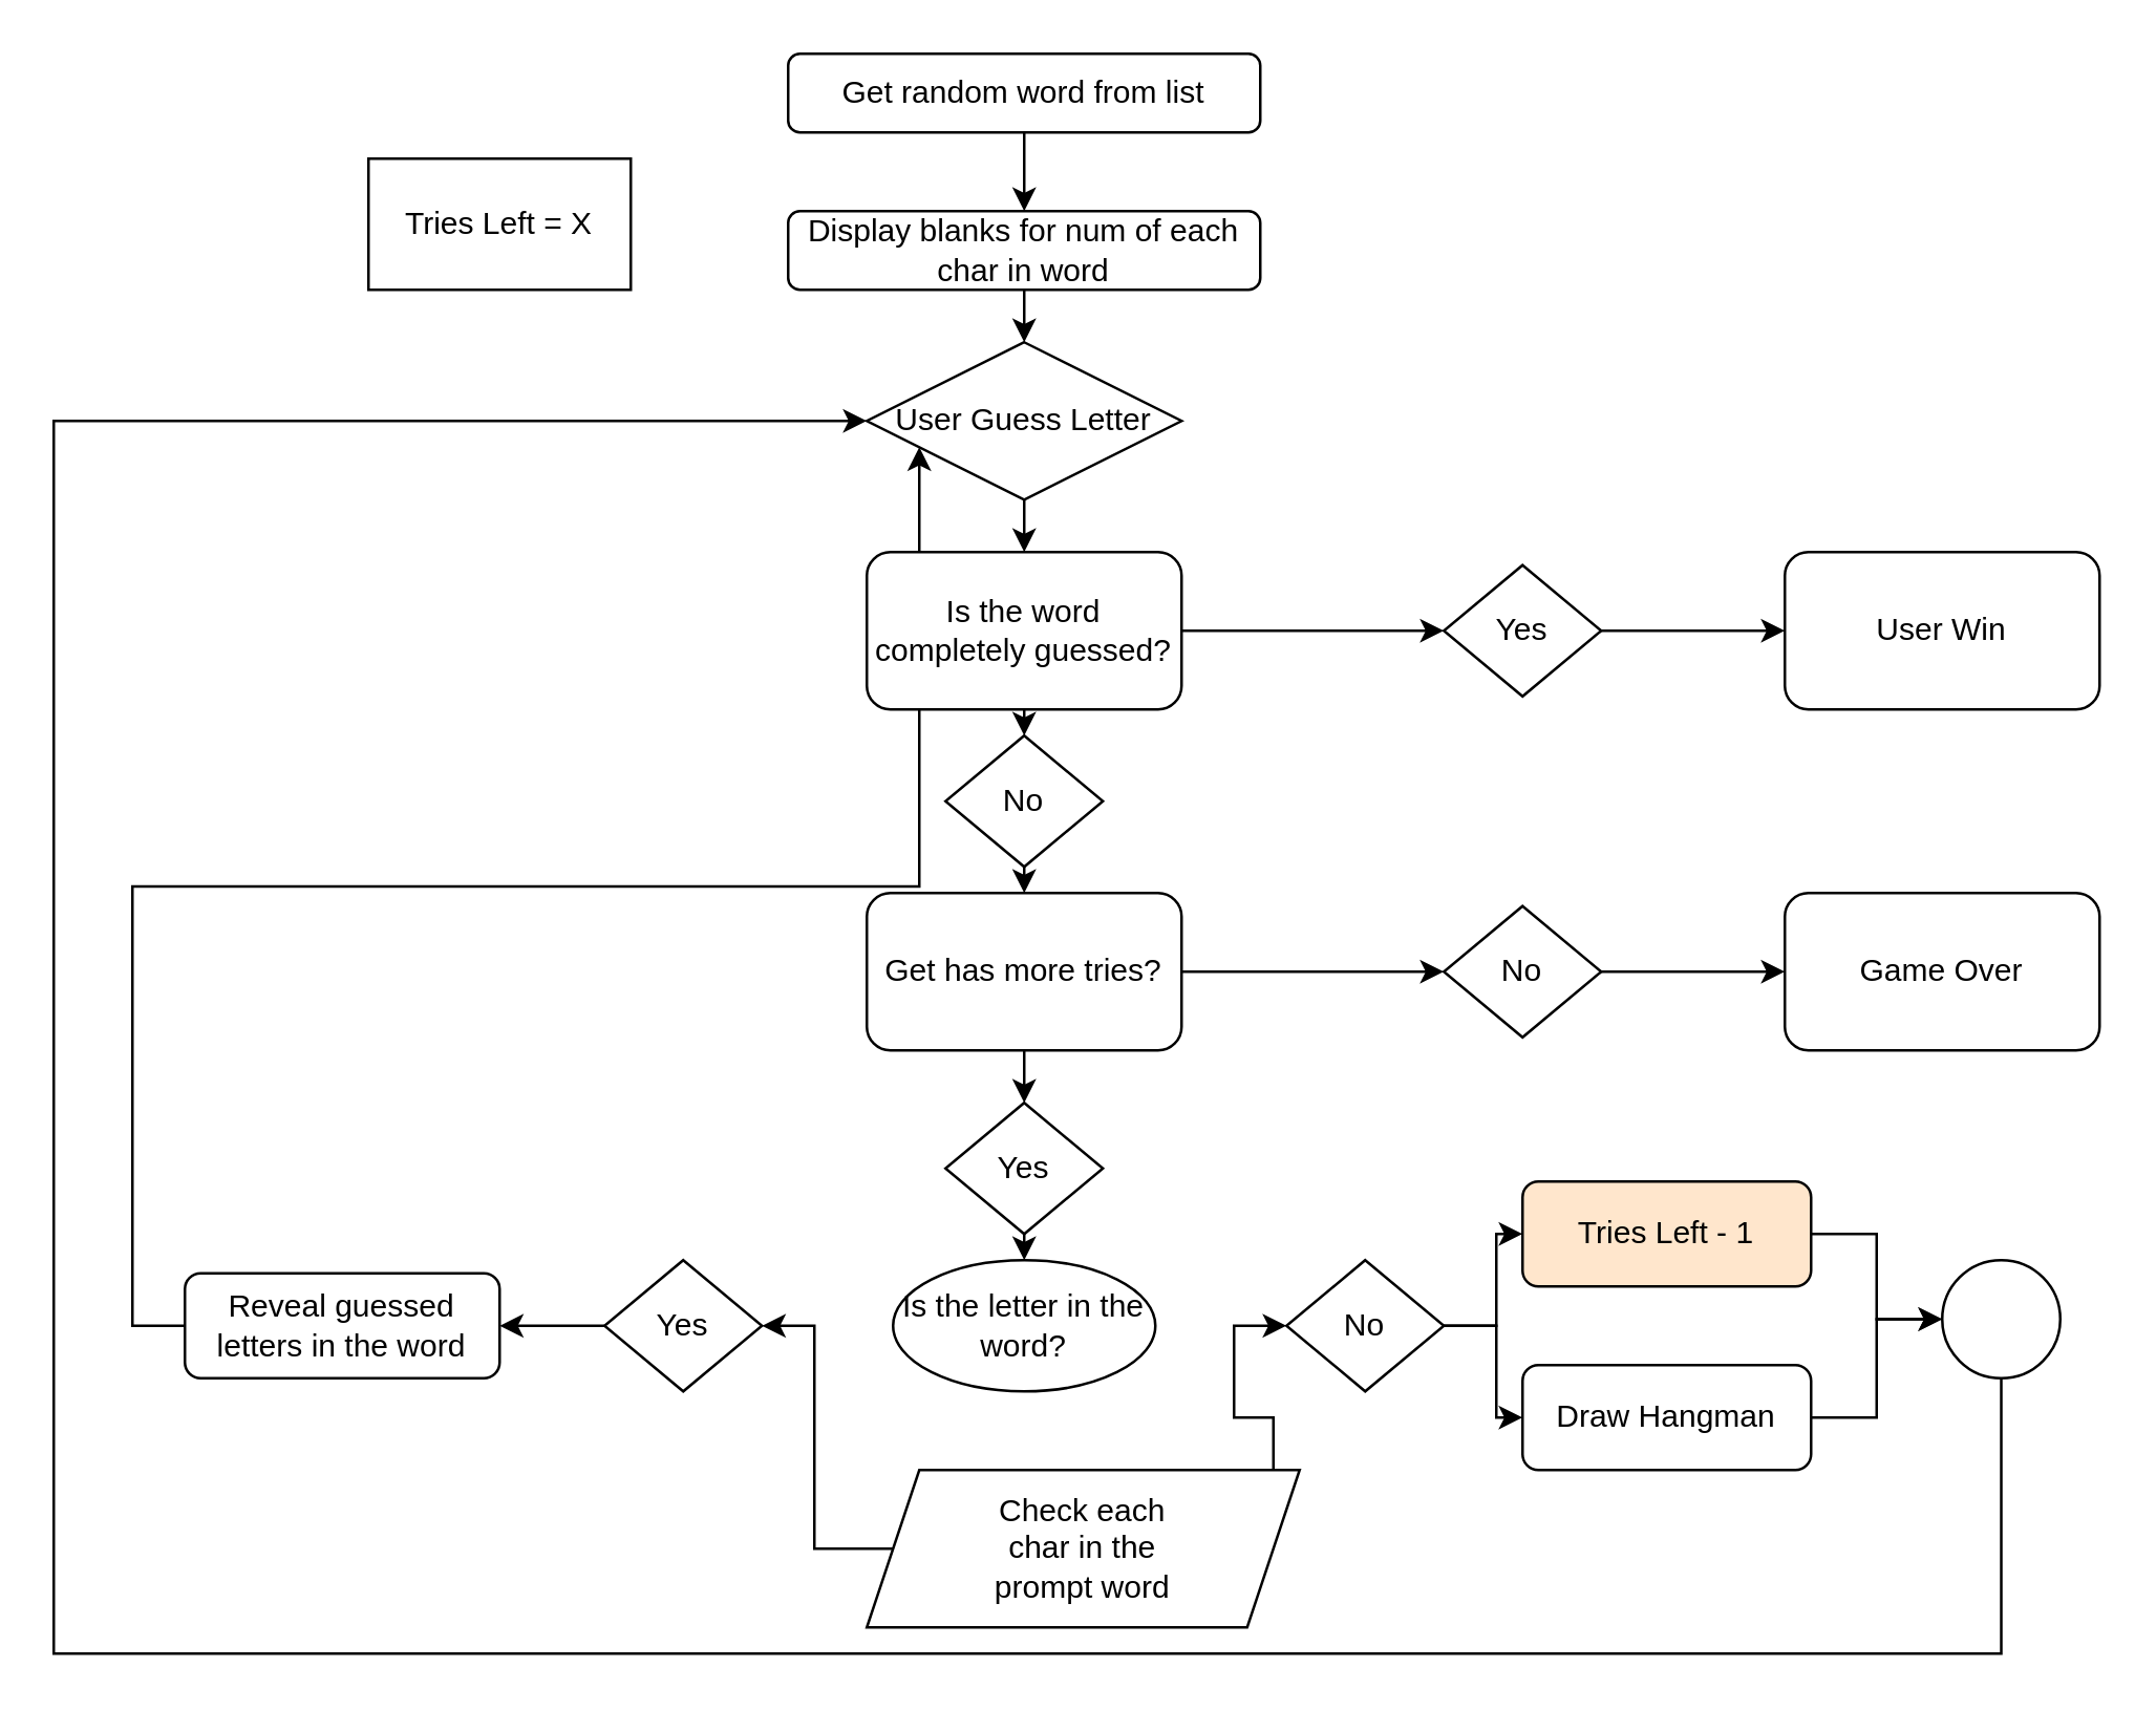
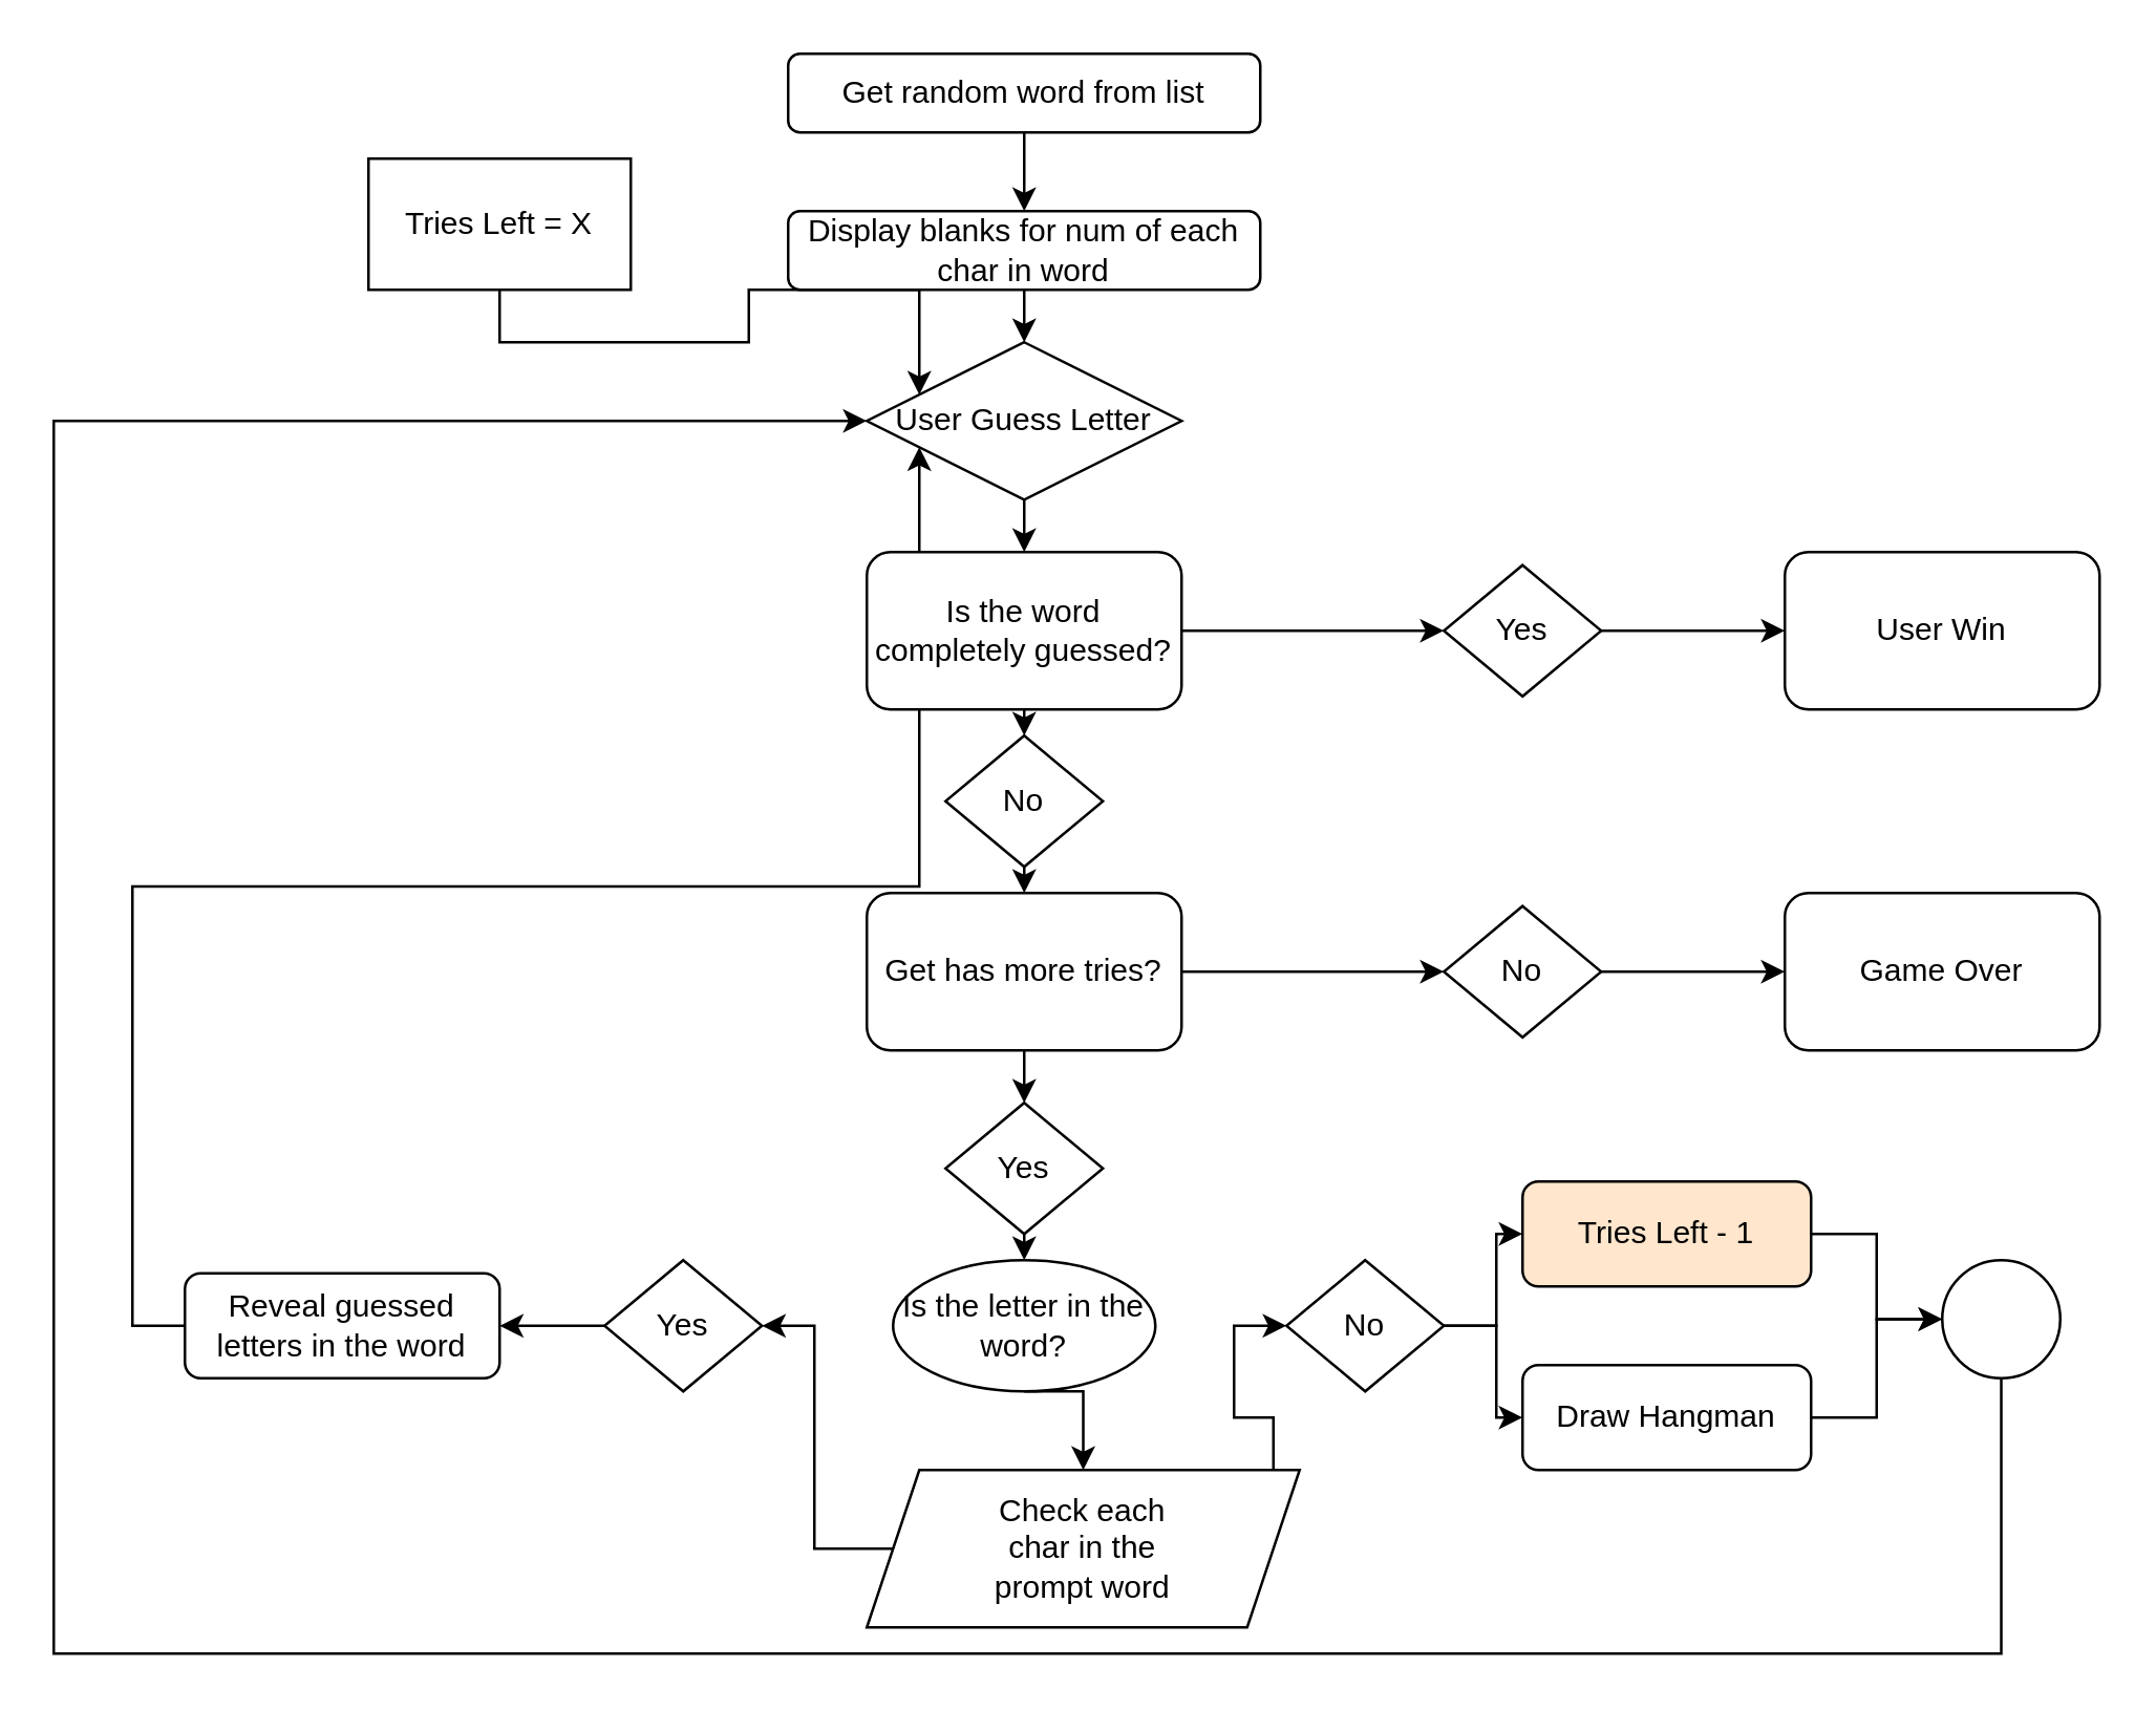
+ <mxCell id="13" style="edgeStyle=orthogonalEdgeStyle;rounded=0;orthogonalLoop=1;jettySize=auto;html=1;exitX=0.5;exitY=1;exitDx=0;exitDy=0;entryX=0;entryY=0.25;entryDx=0;entryDy=0;" parent="1" source="14" target="5" edge="1"><mxGeometry relative="1" as="geometry" /></mxCell>
+ <mxCell id="8" style="edgeStyle=orthogonalEdgeStyle;rounded=0;orthogonalLoop=1;jettySize=auto;html=1;exitX=0.5;exitY=1;exitDx=0;exitDy=0;entryX=0.5;entryY=0;entryDx=0;entryDy=0;" parent="1" source="9" target="23" edge="1"><mxGeometry relative="1" as="geometry" /></mxCell>
